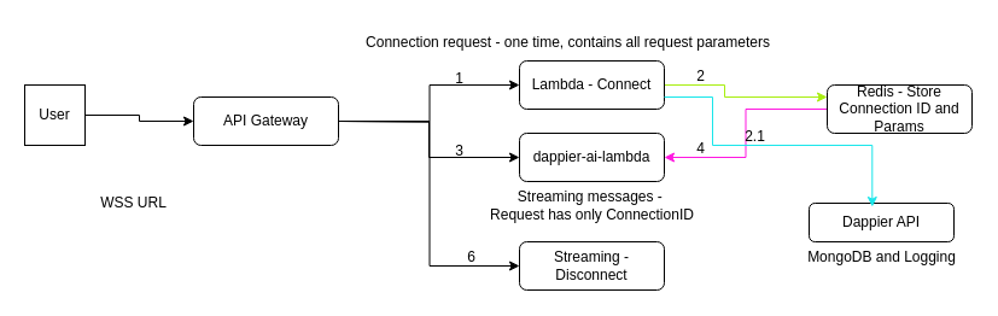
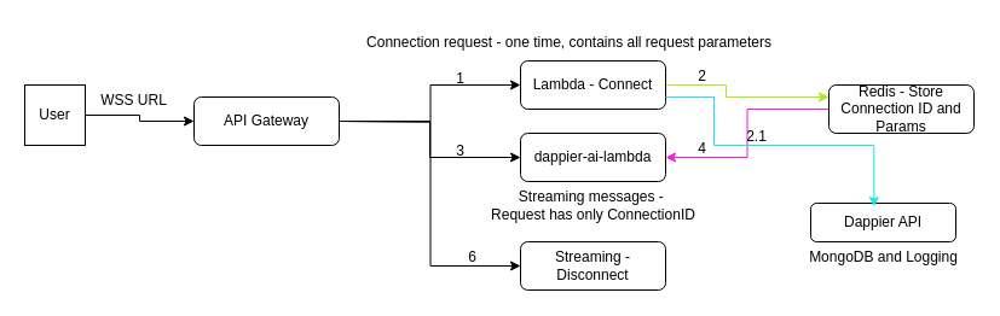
- <mxCell id="20" value="WSS URL" style="text;html=1;align=center;verticalAlign=middle;resizable=0;points=[];autosize=1;strokeColor=none;fillColor=none;" vertex="1" parent="1"><mxGeometry x="70" y="153" width="80" height="30" as="geometry" /></mxCell>
+ <mxCell id="20" value="WSS URL" style="text;html=1;align=center;verticalAlign=middle;resizable=0;points=[];autosize=1;strokeColor=none;fillColor=none;" vertex="1" parent="1"><mxGeometry x="70" y="68" width="80" height="30" as="geometry" /></mxCell>
